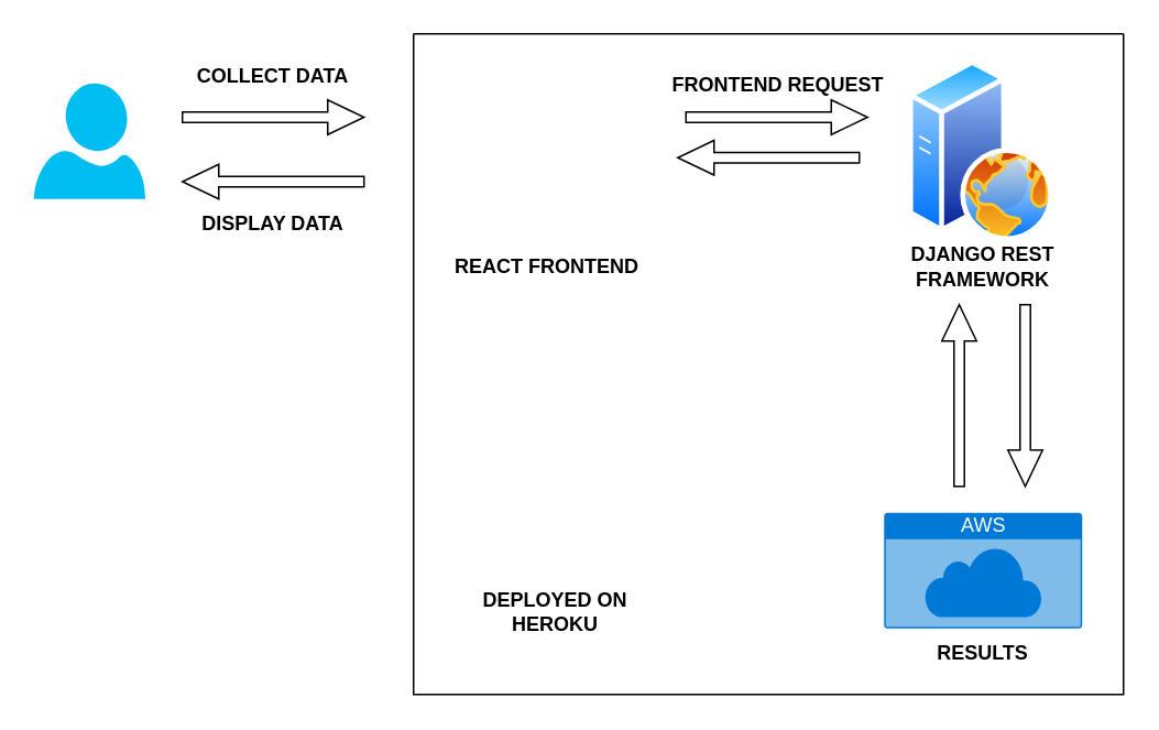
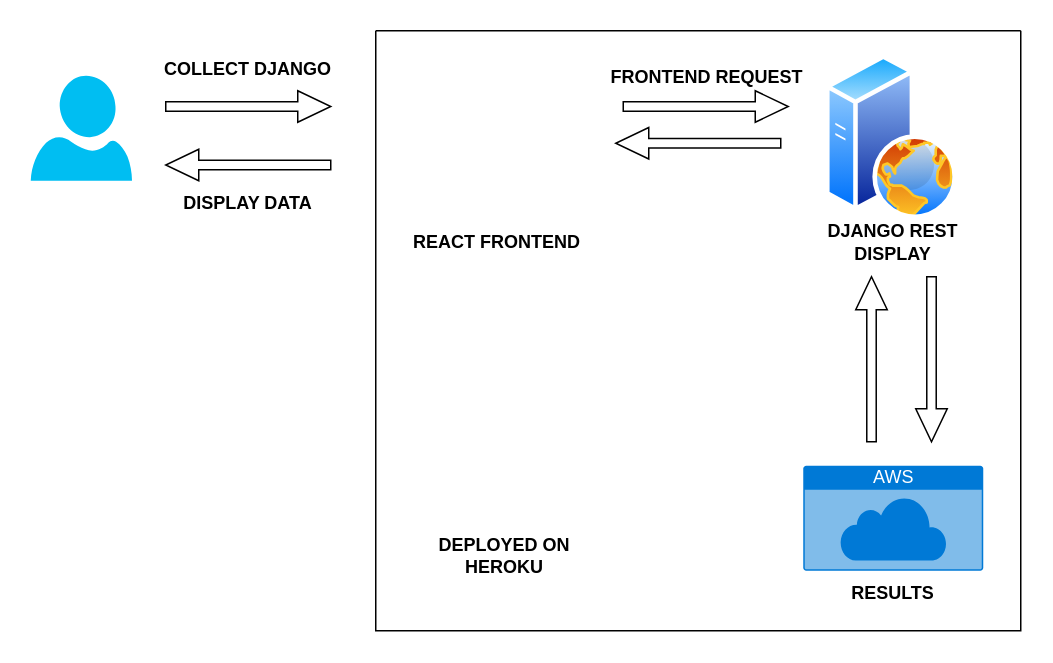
- <mxCell id="5" value="&lt;b&gt;COLLECT DATA&lt;/b&gt;" style="text;html=1;strokeColor=none;fillColor=none;align=center;verticalAlign=middle;whiteSpace=wrap;rounded=0;" vertex="1" parent="1"><mxGeometry x="95" y="31" width="140" height="30" as="geometry" /></mxCell>
+ <mxCell id="5" value="&lt;b&gt;COLLECT DJANGO&lt;/b&gt;" style="text;html=1;strokeColor=none;fillColor=none;align=center;verticalAlign=middle;whiteSpace=wrap;rounded=0;" vertex="1" parent="1"><mxGeometry x="95" y="31" width="140" height="30" as="geometry" /></mxCell>
- <mxCell id="18" value="&lt;b&gt;DJANGO REST FRAMEWORK&lt;/b&gt;" style="text;html=1;strokeColor=none;fillColor=none;align=center;verticalAlign=middle;whiteSpace=wrap;rounded=0;" vertex="1" parent="7"><mxGeometry x="275" y="126" width="140" height="30" as="geometry" /></mxCell>
+ <mxCell id="18" value="&lt;b&gt;DJANGO REST DISPLAY&lt;/b&gt;" style="text;html=1;strokeColor=none;fillColor=none;align=center;verticalAlign=middle;whiteSpace=wrap;rounded=0;" vertex="1" parent="7"><mxGeometry x="275" y="126" width="140" height="30" as="geometry" /></mxCell>
